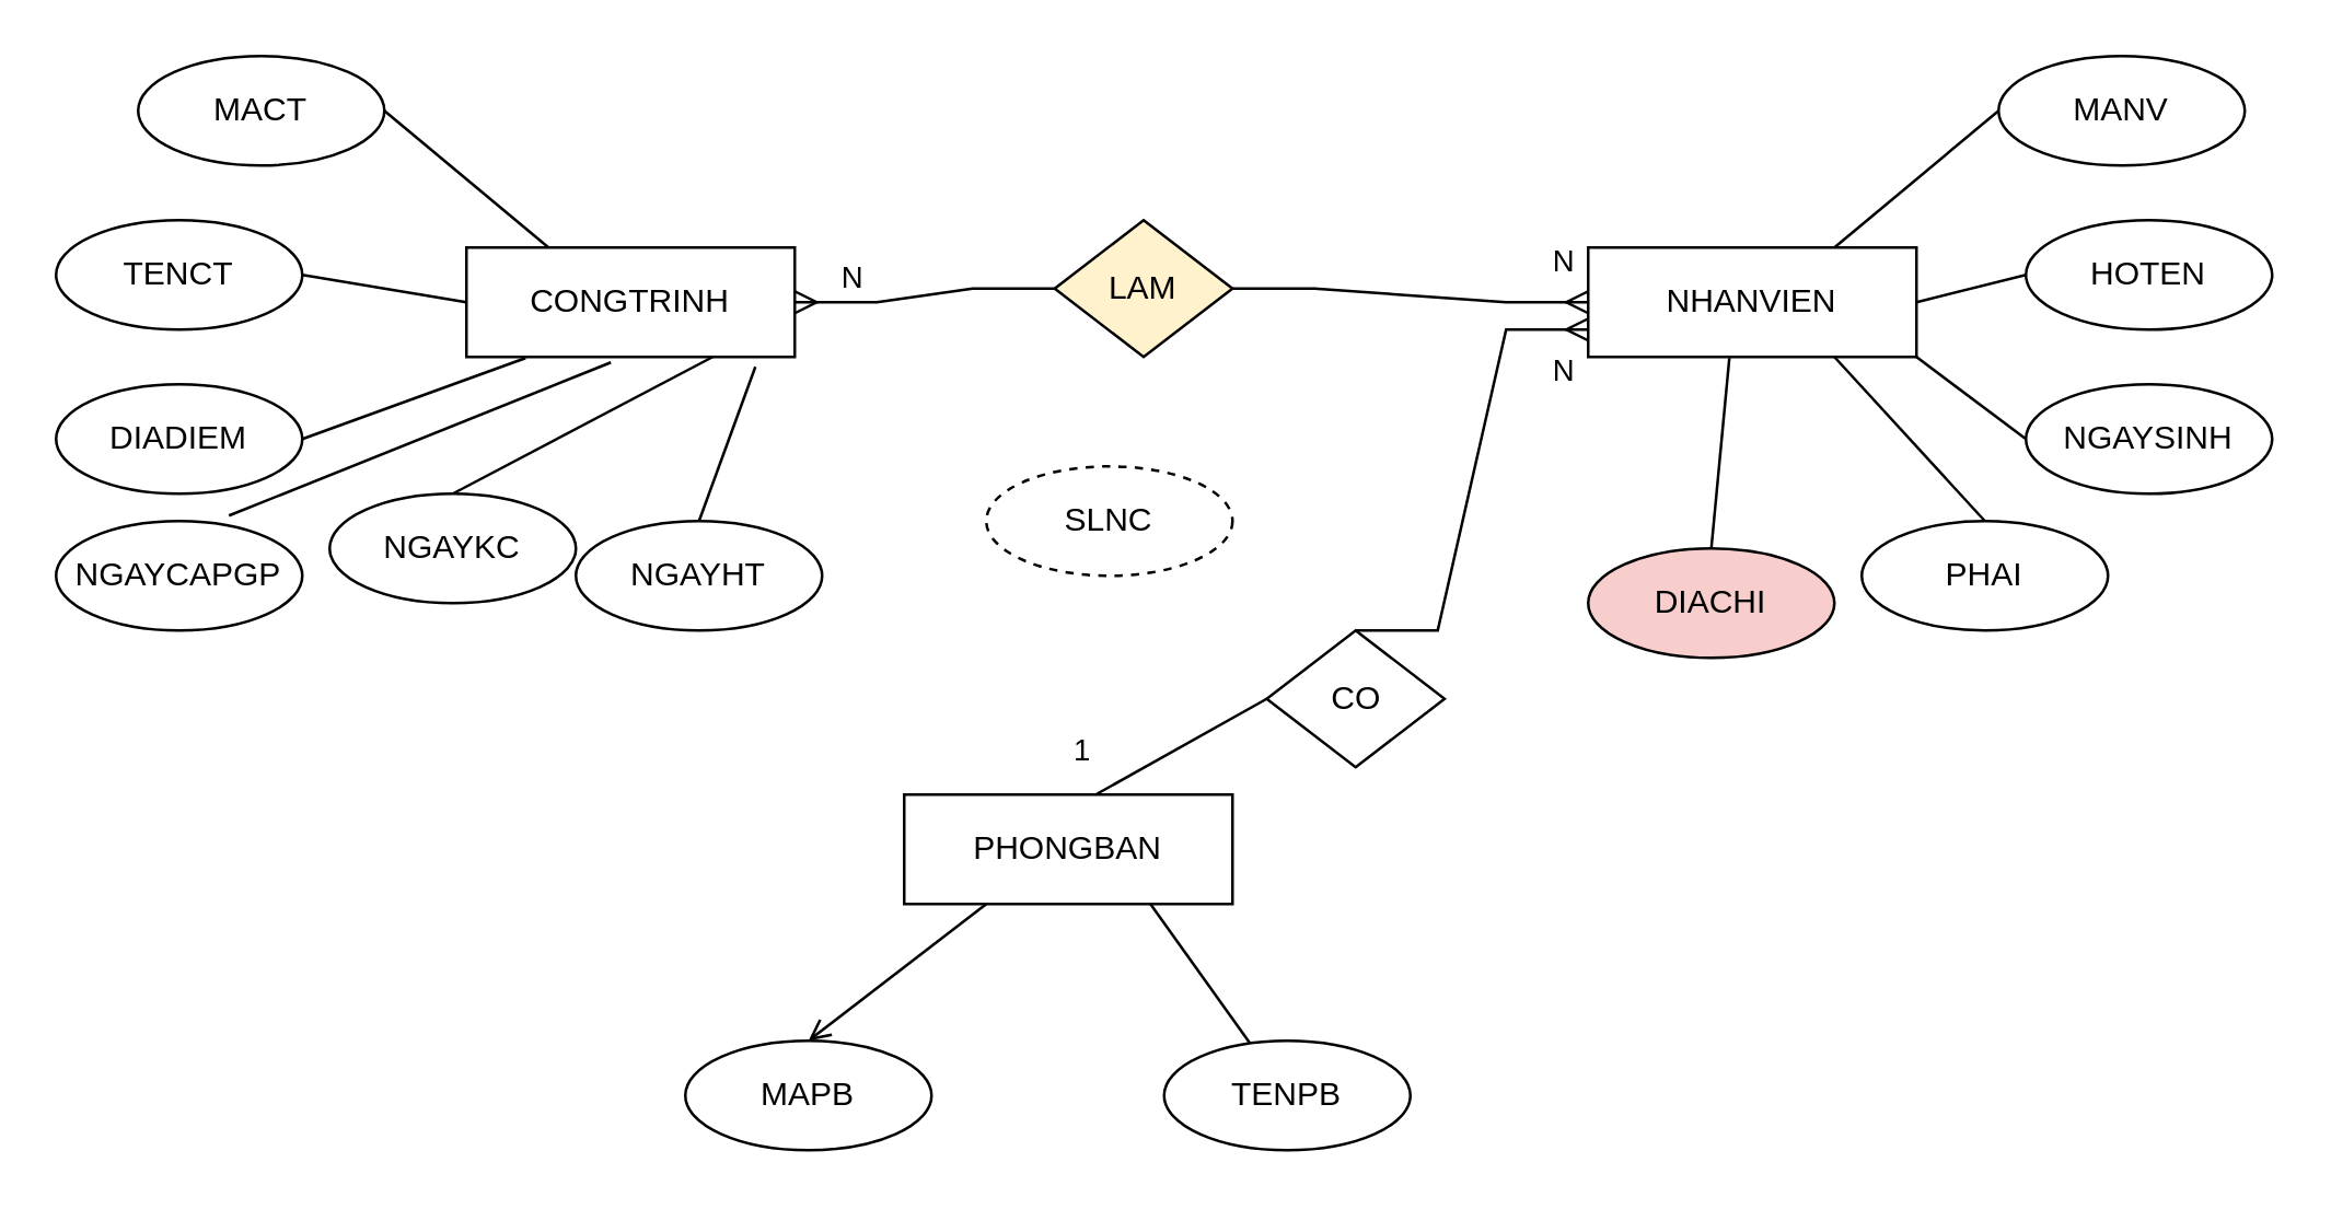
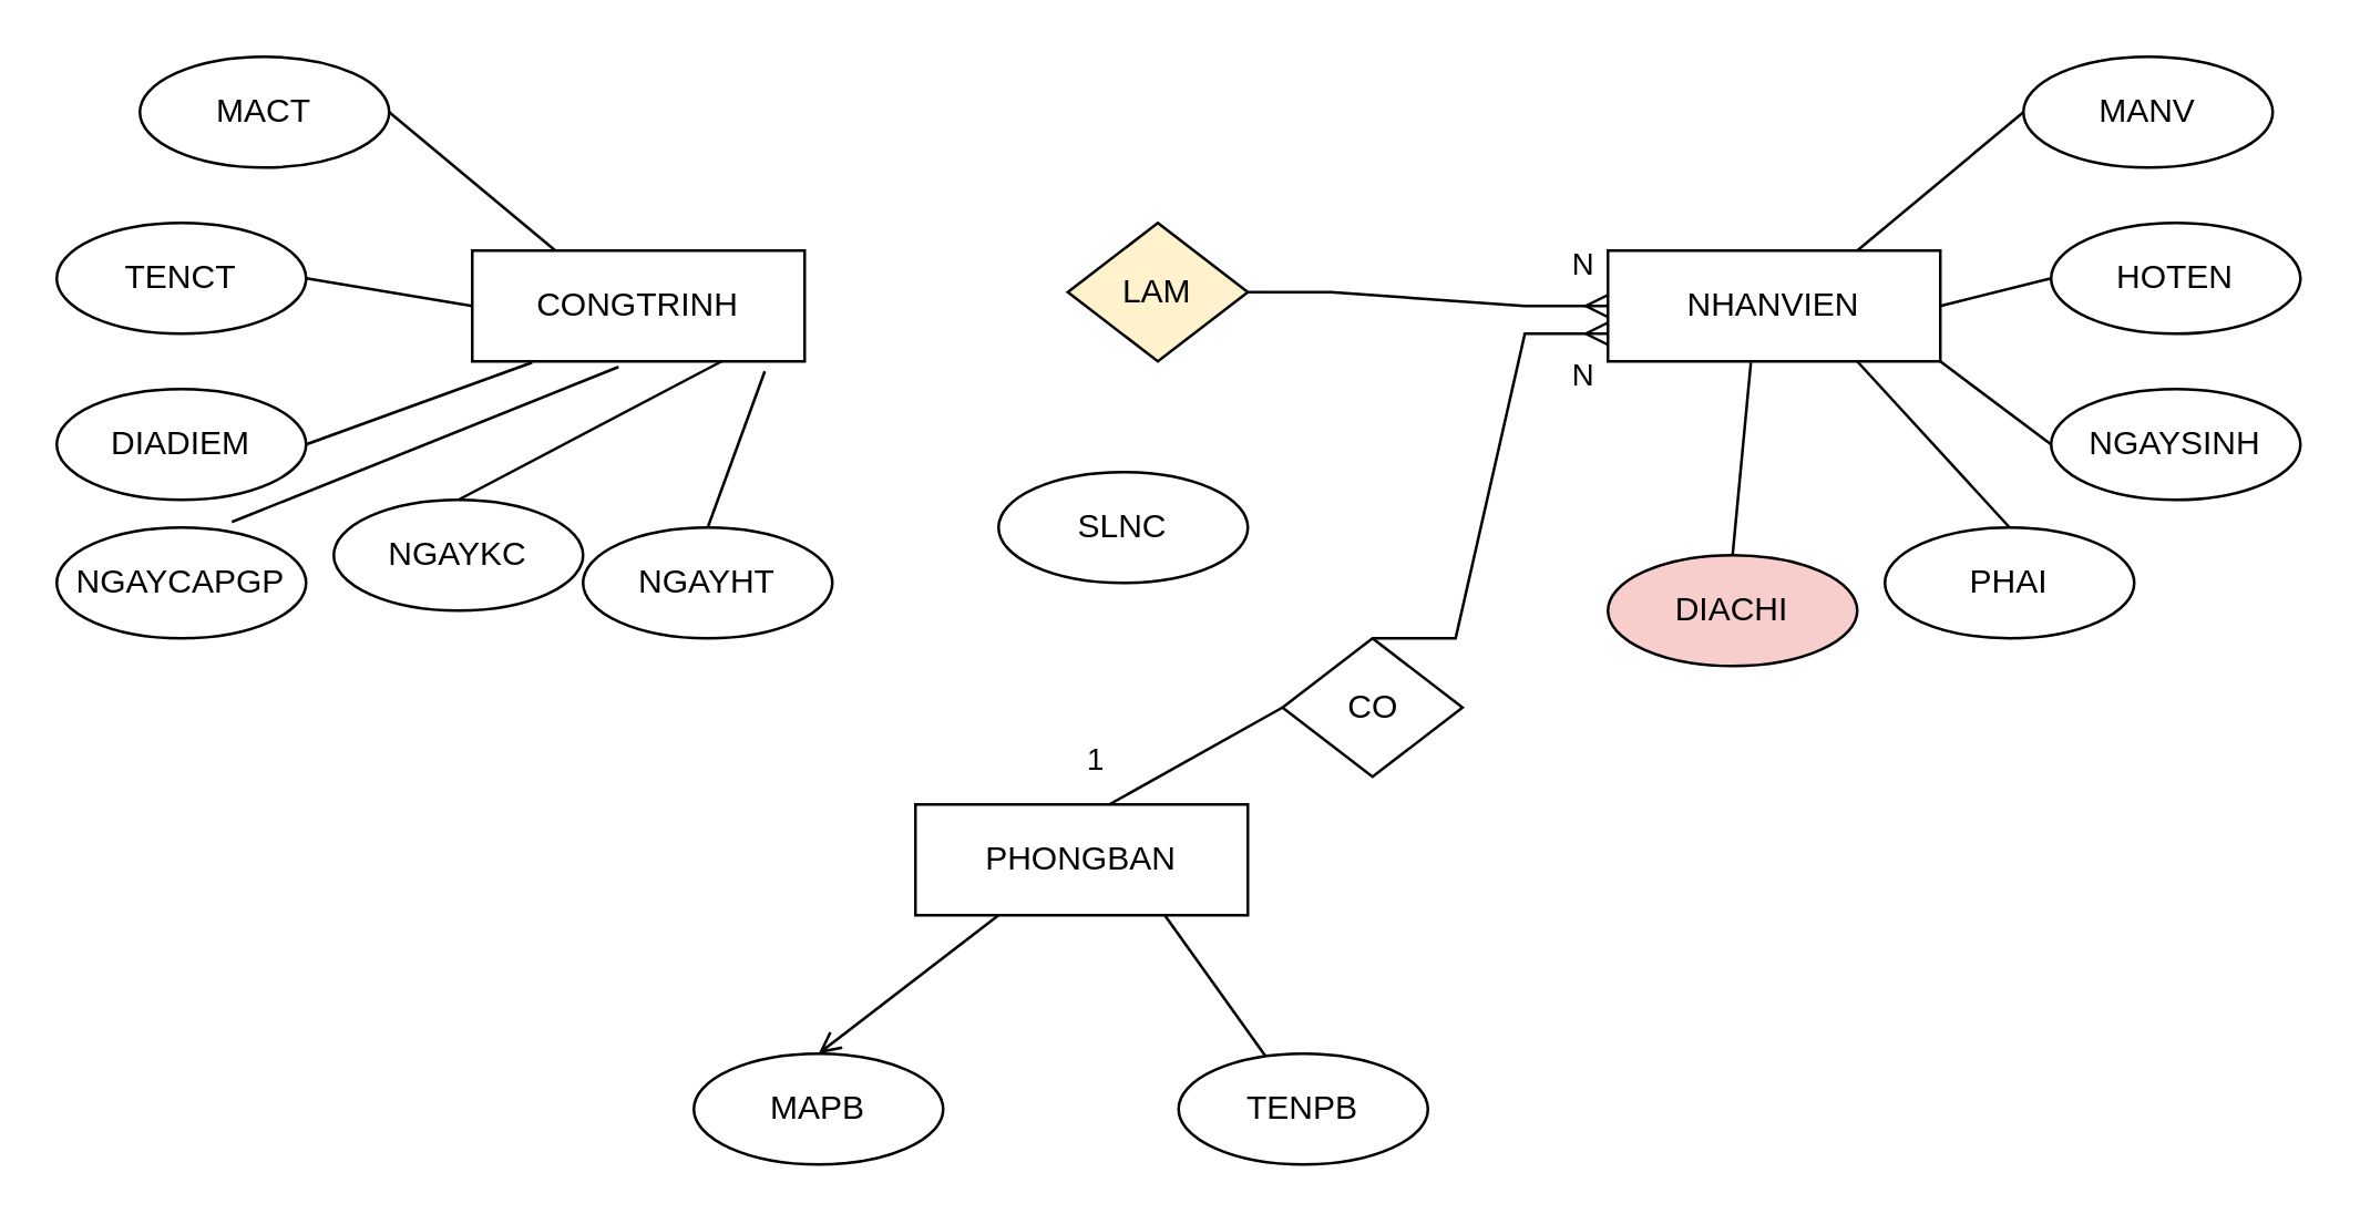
- <mxCell id="35" value="" style="edgeStyle=entityRelationEdgeStyle;fontSize=12;html=1;endArrow=ERmany;rounded=0;entryX=1;entryY=0.5;entryDx=0;entryDy=0;exitX=0;exitY=0.5;exitDx=0;exitDy=0;" edge="1" parent="1" source="31" target="3"><mxGeometry width="100" height="100" relative="1" as="geometry"><mxPoint x="350" y="140" as="sourcePoint" /><mxPoint x="590" y="120" as="targetPoint" /></mxGeometry></mxCell>
- <mxCell id="36" value="N" style="edgeLabel;html=1;align=center;verticalAlign=middle;resizable=0;points=[];" vertex="1" connectable="0" parent="35"><mxGeometry x="0.711" relative="1" as="geometry"><mxPoint x="7" y="-10" as="offset" /></mxGeometry></mxCell>
- <mxCell id="32" value="SLNC" style="ellipse;whiteSpace=wrap;html=1;dashed=1;" vertex="1" parent="1"><mxGeometry x="360" y="170" width="90" height="40" as="geometry" /></mxCell>
+ <mxCell id="32" value="SLNC" style="ellipse;whiteSpace=wrap;html=1;" vertex="1" parent="1"><mxGeometry x="360" y="170" width="90" height="40" as="geometry" /></mxCell>
